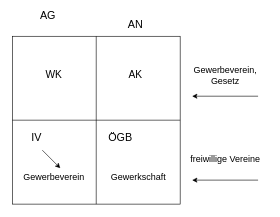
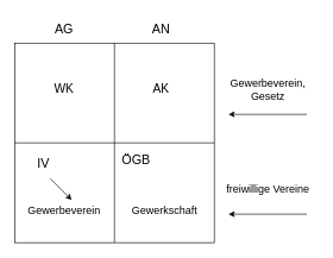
- <mxCell id="5" value="&lt;font style=&quot;font-size: 18px;&quot;&gt;AG&lt;/font&gt;" style="text;html=1;align=center;verticalAlign=middle;resizable=0;points=[];autosize=1;strokeColor=none;fillColor=none;" vertex="1" parent="1"><mxGeometry x="54" y="5" width="50" height="40" as="geometry" /></mxCell>
+ <mxCell id="5" value="&lt;font style=&quot;font-size: 18px;&quot;&gt;AG&lt;/font&gt;" style="text;html=1;align=center;verticalAlign=middle;resizable=0;points=[];autosize=1;strokeColor=none;fillColor=none;" vertex="1" parent="1"><mxGeometry x="64" y="20" width="50" height="40" as="geometry" /></mxCell>
- <mxCell id="13" value="&lt;font style=&quot;font-size: 18px;&quot;&gt;ÖGB&lt;/font&gt;" style="text;html=1;align=center;verticalAlign=middle;resizable=0;points=[];autosize=1;strokeColor=none;fillColor=none;" vertex="1" parent="1"><mxGeometry x="170" y="210" width="60" height="40" as="geometry" /></mxCell>
+ <mxCell id="13" value="&lt;font style=&quot;font-size: 18px;&quot;&gt;ÖGB&lt;/font&gt;" style="text;html=1;align=center;verticalAlign=middle;resizable=0;points=[];autosize=1;strokeColor=none;fillColor=none;" vertex="1" parent="1"><mxGeometry x="160" y="205" width="60" height="40" as="geometry" /></mxCell>
